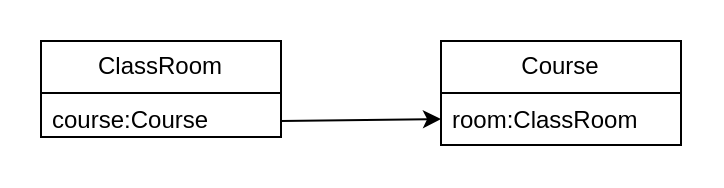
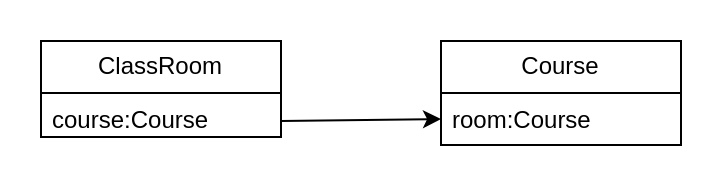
- <mxCell id="5" value="room:ClassRoom" style="text;strokeColor=none;fillColor=none;align=left;verticalAlign=top;spacingLeft=4;spacingRight=4;overflow=hidden;rotatable=0;points=[[0,0.5],[1,0.5]];portConstraint=eastwest;whiteSpace=wrap;html=1;" vertex="1" parent="4"><mxGeometry y="26" width="120" height="26" as="geometry" /></mxCell>
+ <mxCell id="5" value="room:Course" style="text;strokeColor=none;fillColor=none;align=left;verticalAlign=top;spacingLeft=4;spacingRight=4;overflow=hidden;rotatable=0;points=[[0,0.5],[1,0.5]];portConstraint=eastwest;whiteSpace=wrap;html=1;" vertex="1" parent="4"><mxGeometry y="26" width="120" height="26" as="geometry" /></mxCell>
